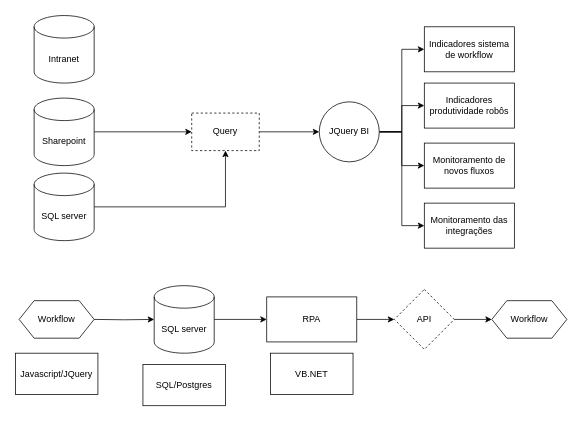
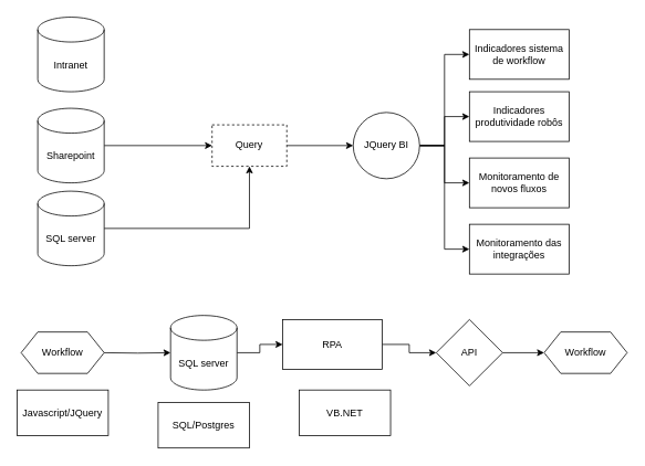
- <mxCell id="18" value="RPA" style="rounded=0;whiteSpace=wrap;html=1;" vertex="1" parent="1"><mxGeometry x="355" y="395" width="120" height="60" as="geometry" /></mxCell>
+ <mxCell id="18" value="RPA" style="rounded=0;whiteSpace=wrap;html=1;" vertex="1" parent="1"><mxGeometry x="340" y="385" width="120" height="60" as="geometry" /></mxCell>
- <mxCell id="21" value="API" style="rhombus;whiteSpace=wrap;html=1;dashed=1;" vertex="1" parent="1"><mxGeometry x="525" y="385" width="80" height="80" as="geometry" /></mxCell>
+ <mxCell id="21" value="API" style="rhombus;whiteSpace=wrap;html=1;" vertex="1" parent="1"><mxGeometry x="525" y="385" width="80" height="80" as="geometry" /></mxCell>
